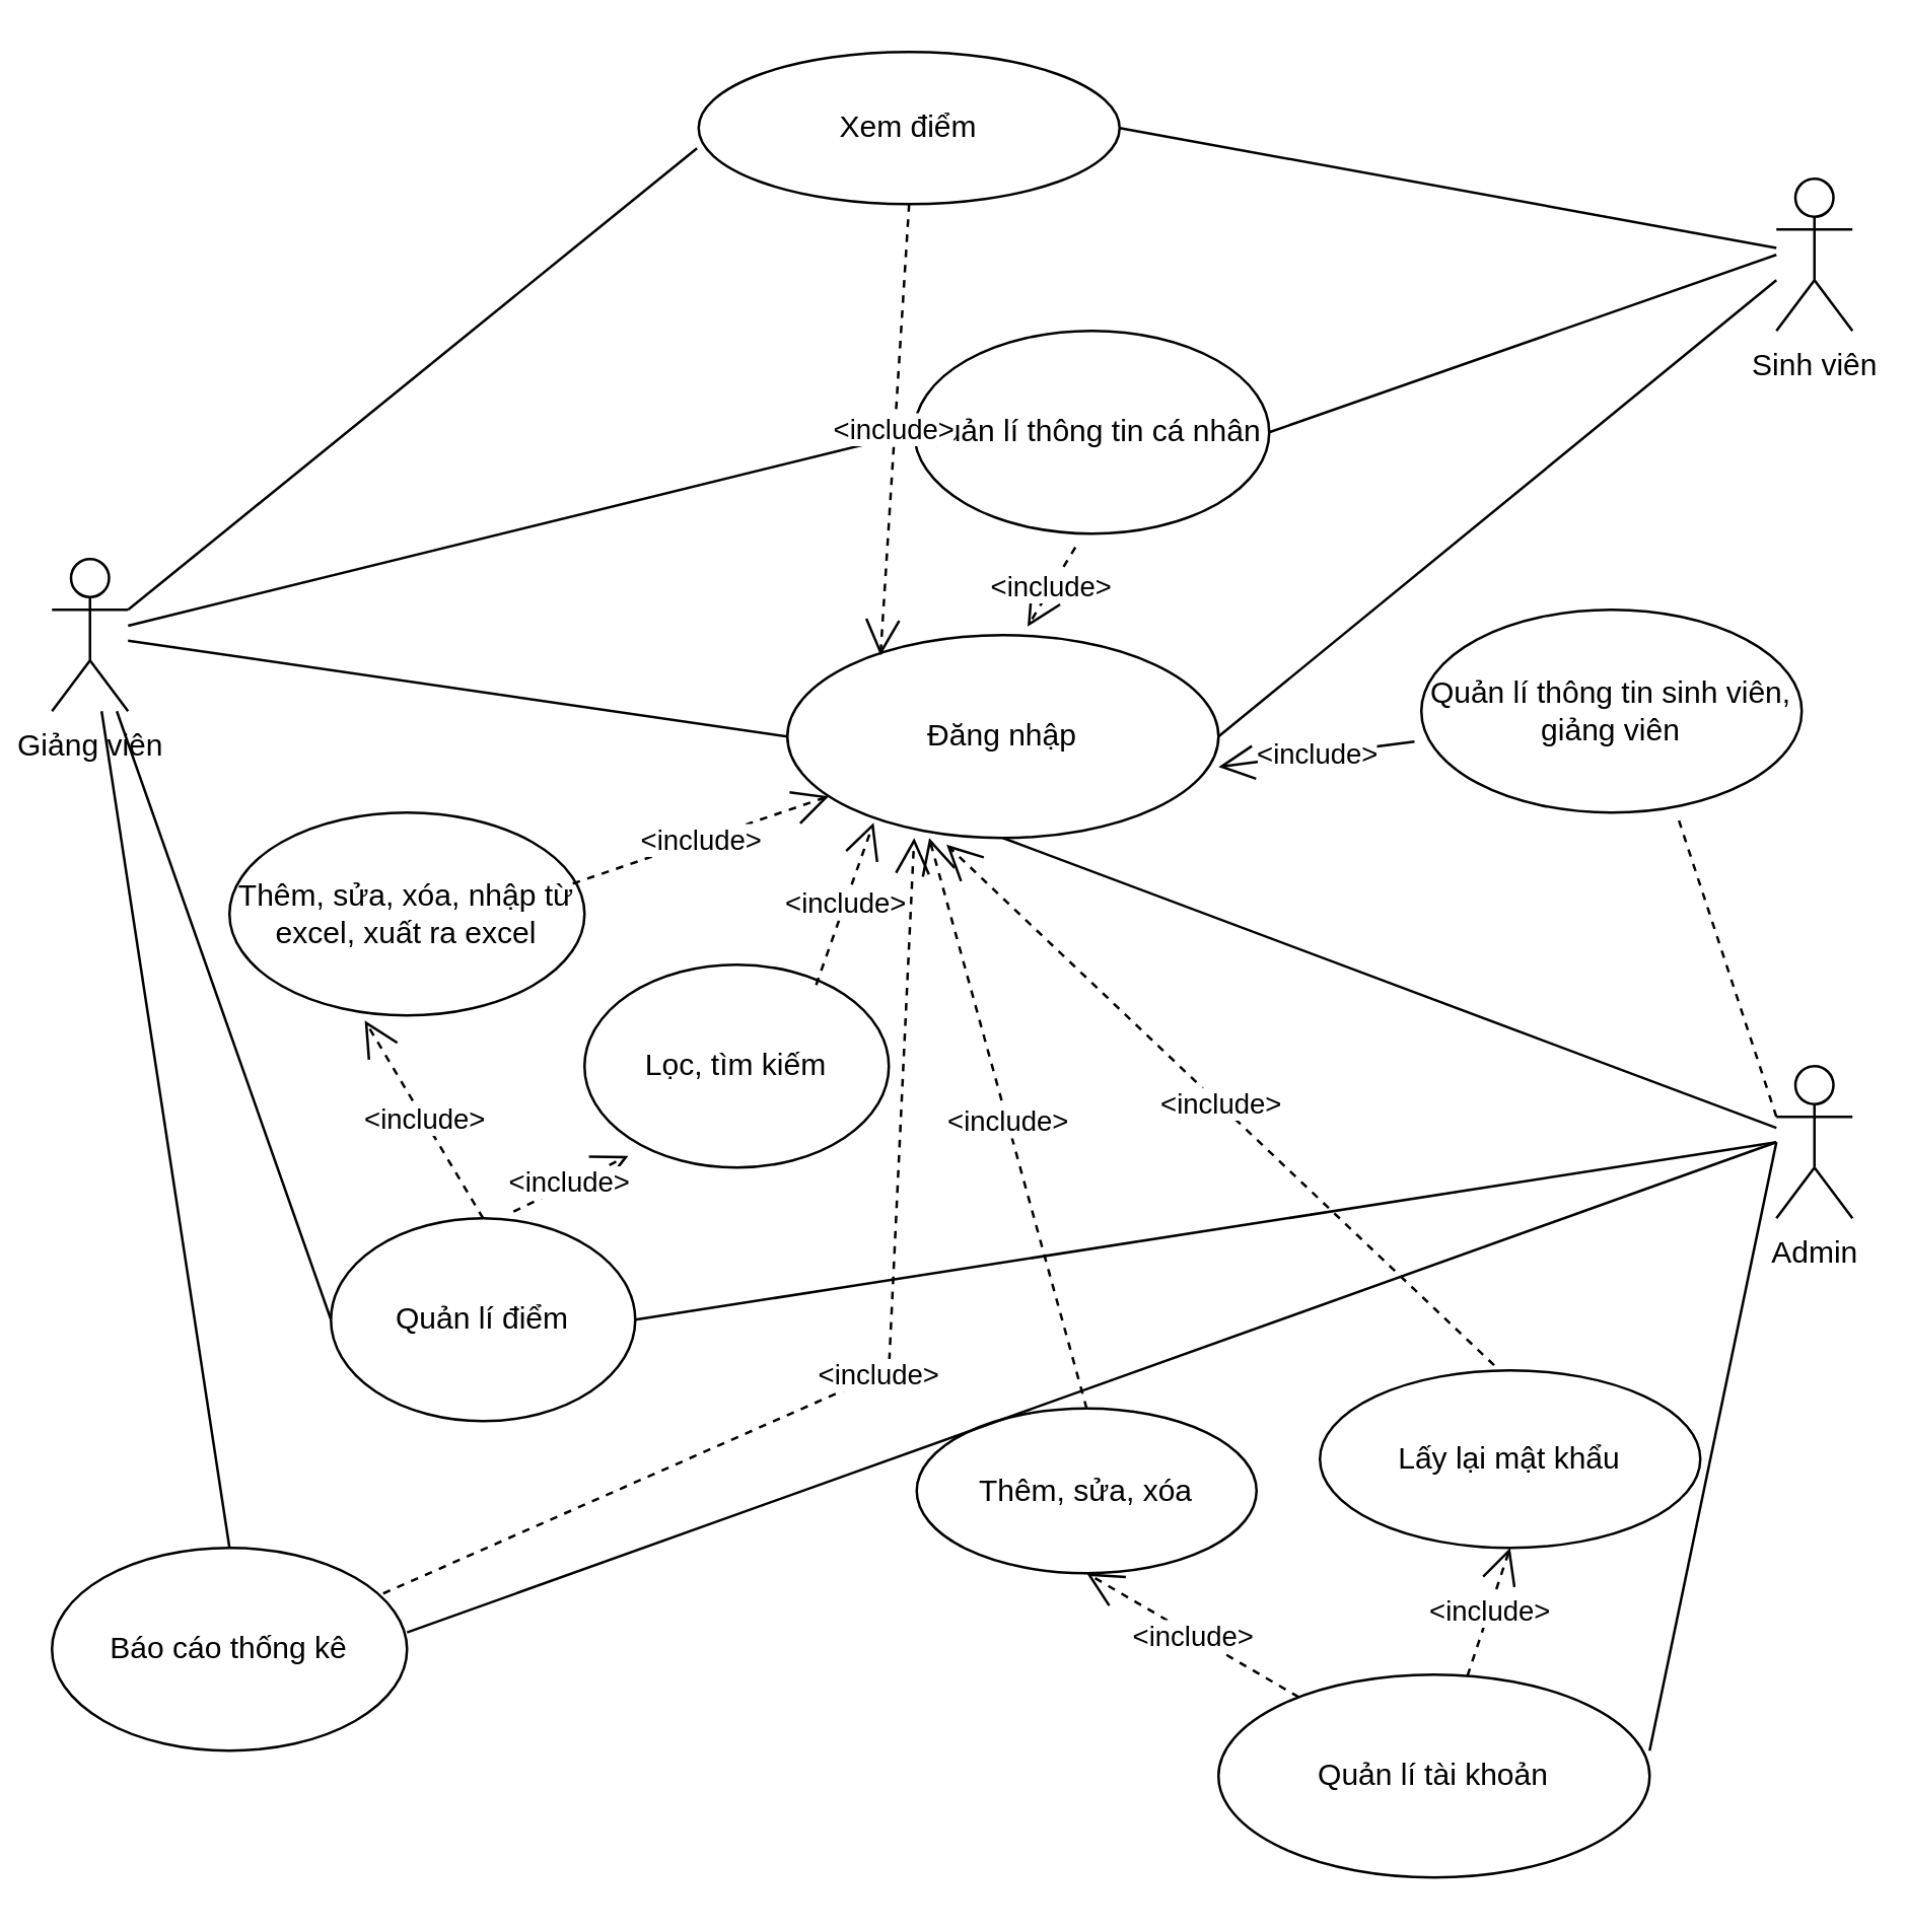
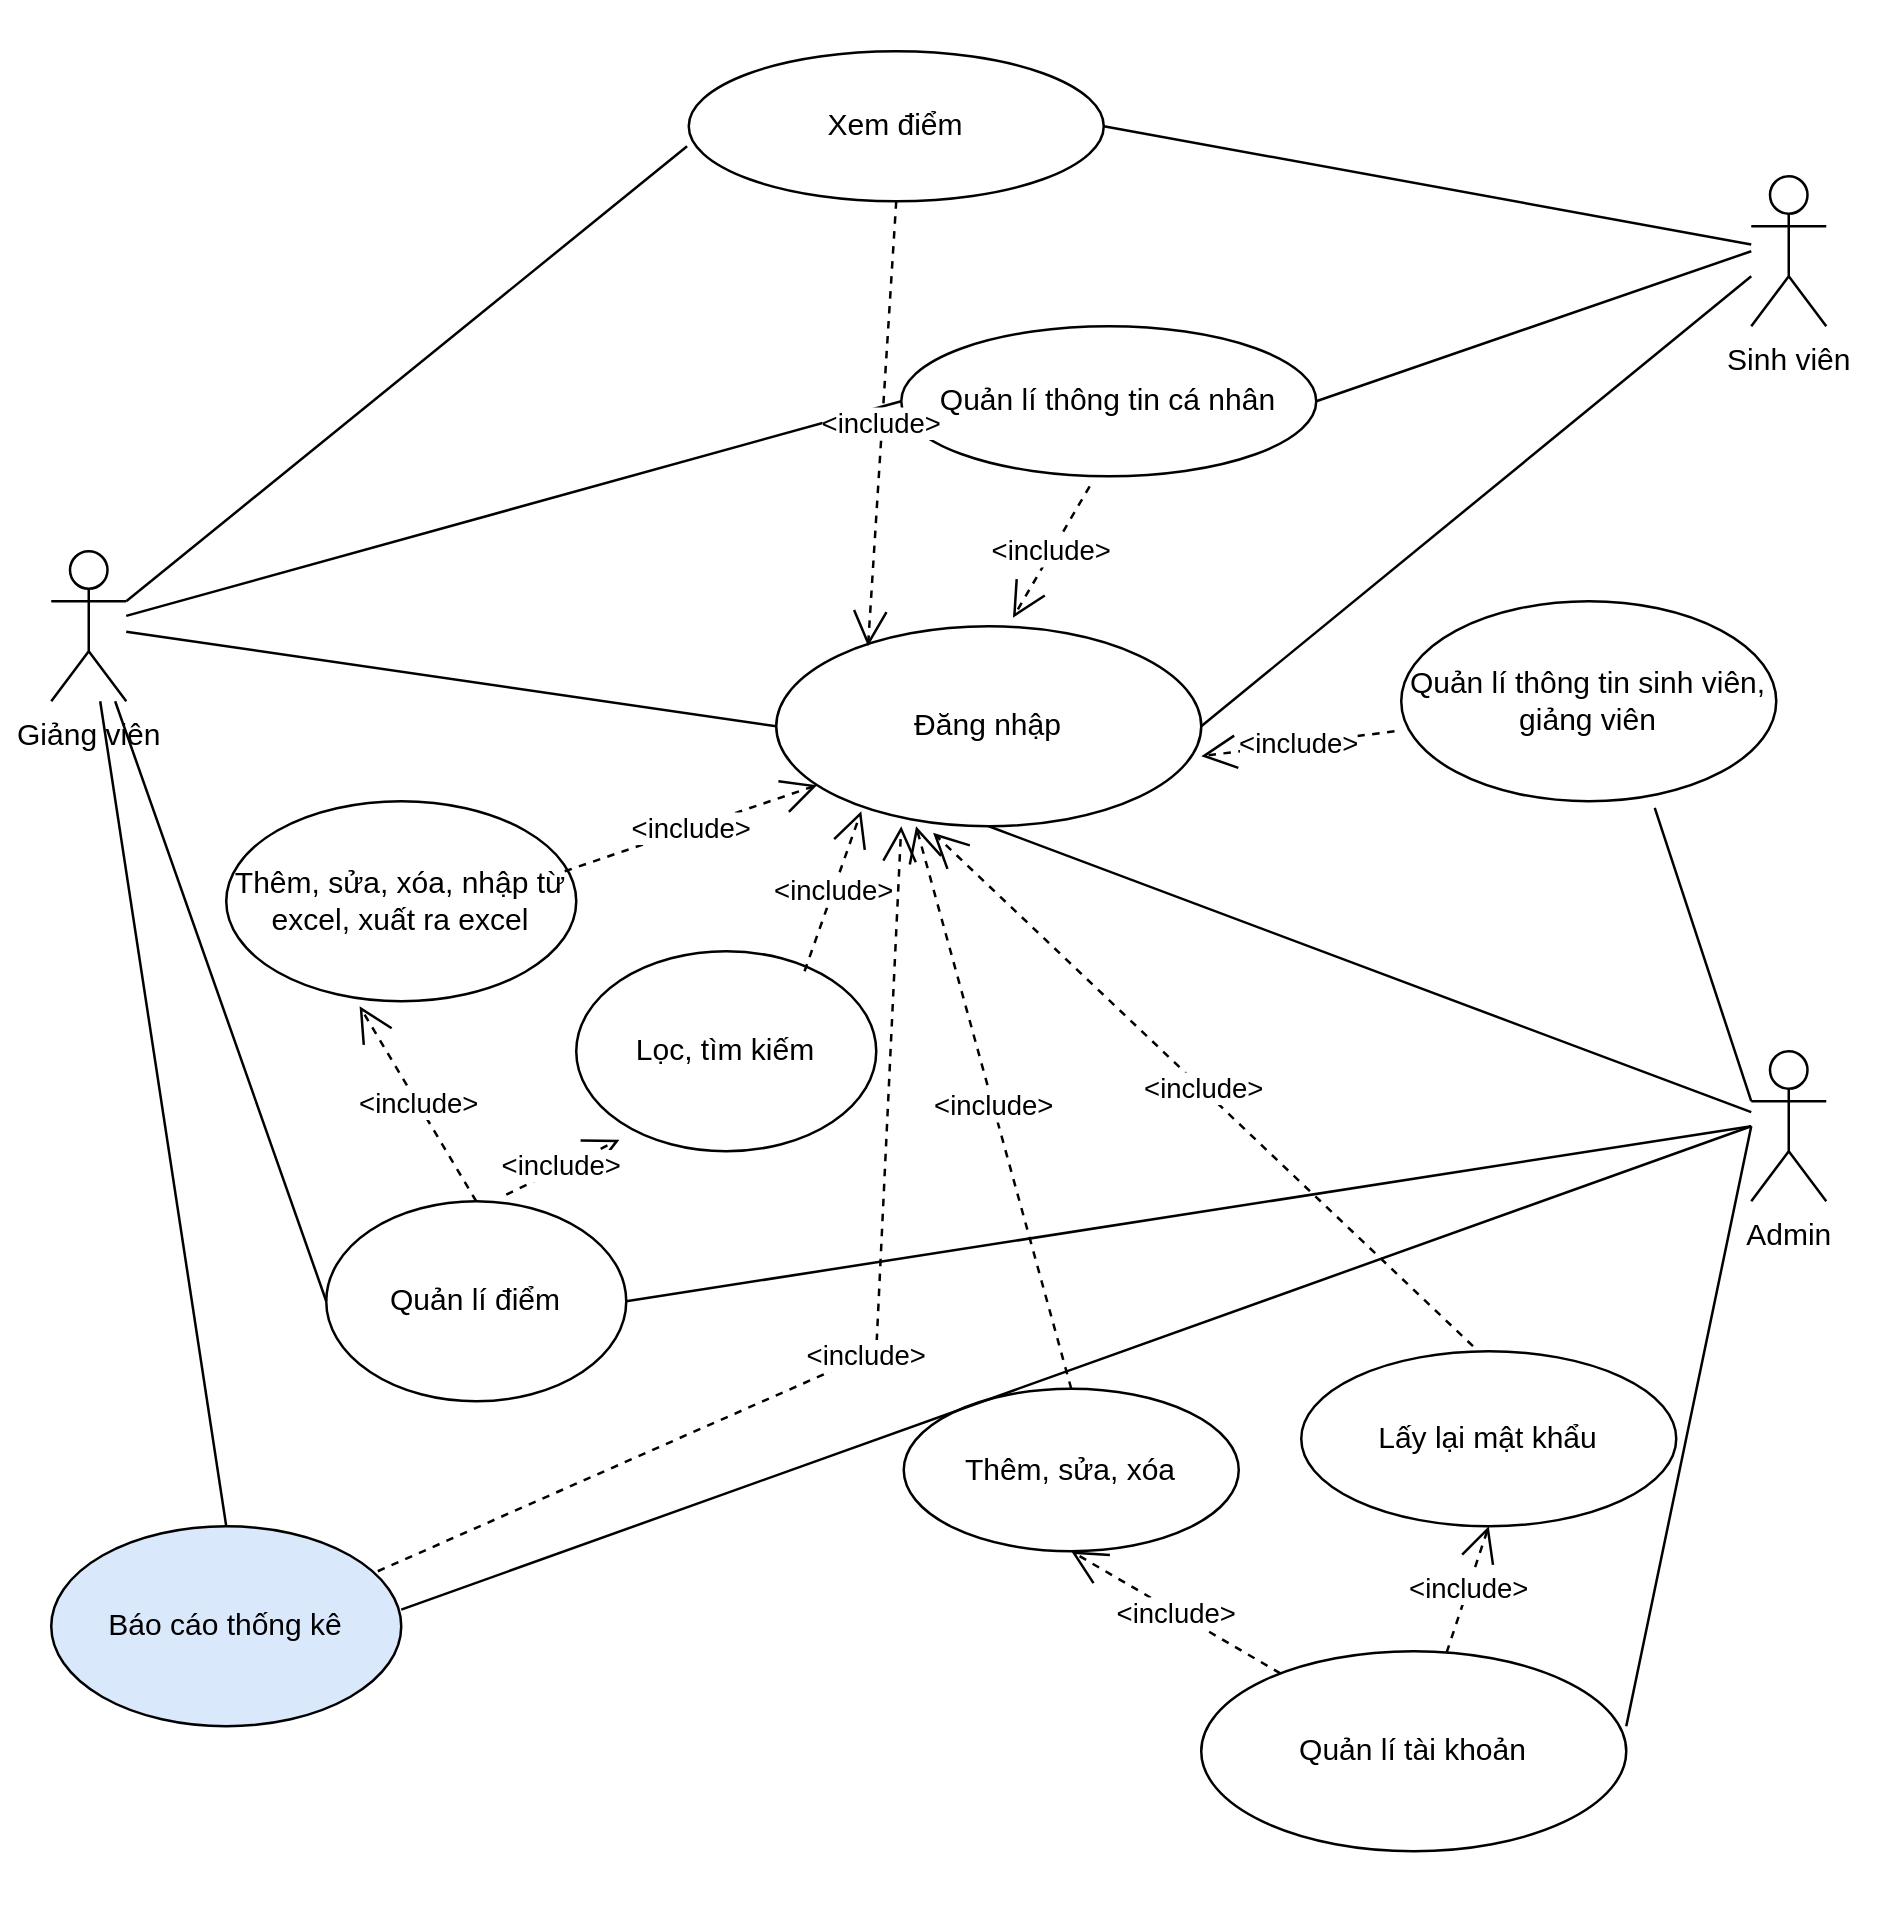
- <mxCell id="6" value="Quản lí thông tin cá nhân" style="ellipse;whiteSpace=wrap;html=1;" vertex="1" parent="1"><mxGeometry x="360" y="130" width="140" height="80" as="geometry" /></mxCell>
+ <mxCell id="6" value="Quản lí thông tin cá nhân" style="ellipse;whiteSpace=wrap;html=1;" vertex="1" parent="1"><mxGeometry x="360" y="130" width="166" height="60" as="geometry" /></mxCell>
- <mxCell id="36" value="&amp;lt;include&amp;gt;" style="endArrow=open;endSize=12;dashed=0;html=1;rounded=0;entryX=1;entryY=0.65;entryDx=0;entryDy=0;entryPerimeter=0;exitX=-0.018;exitY=0.65;exitDx=0;exitDy=0;exitPerimeter=0;" edge="1" parent="1" source="34" target="11"><mxGeometry width="160" relative="1" as="geometry"><mxPoint x="300" y="310" as="sourcePoint" /><mxPoint x="460" y="310" as="targetPoint" /></mxGeometry></mxCell>
+ <mxCell id="36" value="&amp;lt;include&amp;gt;" style="endArrow=open;endSize=12;dashed=1;html=1;rounded=0;entryX=1;entryY=0.65;entryDx=0;entryDy=0;entryPerimeter=0;exitX=-0.018;exitY=0.65;exitDx=0;exitDy=0;exitPerimeter=0;" edge="1" parent="1" source="34" target="11"><mxGeometry width="160" relative="1" as="geometry"><mxPoint x="300" y="310" as="sourcePoint" /><mxPoint x="460" y="310" as="targetPoint" /></mxGeometry></mxCell>
- <mxCell id="35" value="" style="endArrow=none;html=1;rounded=0;entryX=0.676;entryY=1.033;entryDx=0;entryDy=0;entryPerimeter=0;exitX=0;exitY=0.333;exitDx=0;exitDy=0;exitPerimeter=0;dashed=1;" edge="1" parent="1" source="4" target="34"><mxGeometry width="50" height="50" relative="1" as="geometry"><mxPoint x="350" y="340" as="sourcePoint" /><mxPoint x="400" y="290" as="targetPoint" /></mxGeometry></mxCell>
+ <mxCell id="35" value="" style="endArrow=none;html=1;rounded=0;entryX=0.676;entryY=1.033;entryDx=0;entryDy=0;entryPerimeter=0;exitX=0;exitY=0.333;exitDx=0;exitDy=0;exitPerimeter=0;" edge="1" parent="1" source="4" target="34"><mxGeometry width="50" height="50" relative="1" as="geometry"><mxPoint x="350" y="340" as="sourcePoint" /><mxPoint x="400" y="290" as="targetPoint" /></mxGeometry></mxCell>
- <mxCell id="37" value="Báo cáo thống kê" style="ellipse;whiteSpace=wrap;html=1;" vertex="1" parent="1"><mxGeometry x="20" y="610" width="140" height="80" as="geometry" /></mxCell>
+ <mxCell id="37" value="Báo cáo thống kê" style="ellipse;whiteSpace=wrap;html=1;fillColor=#dae8fc;" vertex="1" parent="1"><mxGeometry x="20" y="610" width="140" height="80" as="geometry" /></mxCell>
